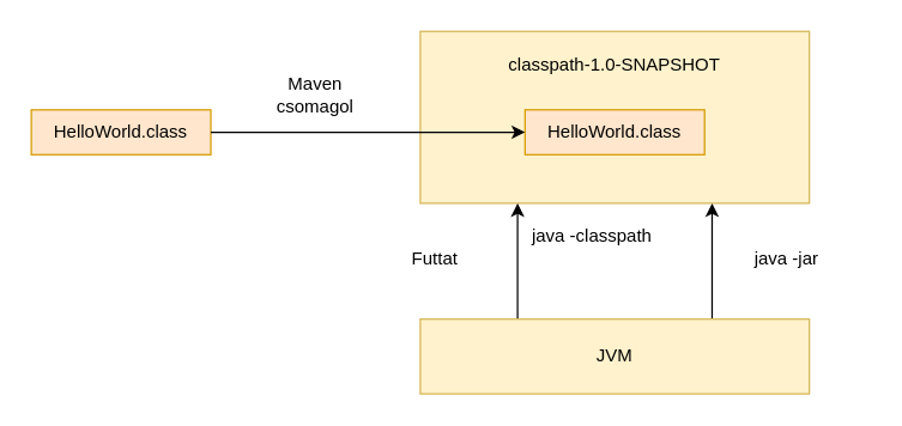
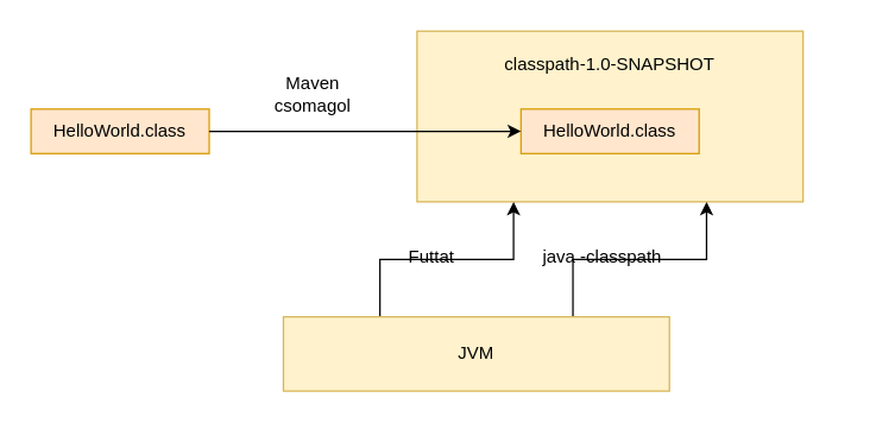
- <mxCell id="12" value="java -classpath" style="text;html=1;strokeColor=none;fillColor=none;align=center;verticalAlign=middle;whiteSpace=wrap;rounded=0;" vertex="1" parent="1"><mxGeometry x="340" y="148" width="110" height="20" as="geometry" /></mxCell>
+ <mxCell id="12" value="java -classpath" style="text;html=1;strokeColor=none;fillColor=none;align=center;verticalAlign=middle;whiteSpace=wrap;rounded=0;" vertex="1" parent="1"><mxGeometry x="350" y="163" width="110" height="20" as="geometry" /></mxCell>
- <mxCell id="13" value="java -jar" style="text;html=1;strokeColor=none;fillColor=none;align=center;verticalAlign=middle;whiteSpace=wrap;rounded=0;" vertex="1" parent="1"><mxGeometry x="470" y="163" width="110" height="20" as="geometry" /></mxCell>
- <mxCell id="9" value="JVM" style="rounded=0;whiteSpace=wrap;html=1;fillColor=#fff2cc;strokeColor=#d6b656;" vertex="1" parent="1"><mxGeometry x="280" y="213" width="260" height="50" as="geometry" /></mxCell>
+ <mxCell id="9" value="JVM" style="rounded=0;whiteSpace=wrap;html=1;fillColor=#fff2cc;strokeColor=#d6b656;" vertex="1" parent="1"><mxGeometry x="190" y="213" width="260" height="50" as="geometry" /></mxCell>
